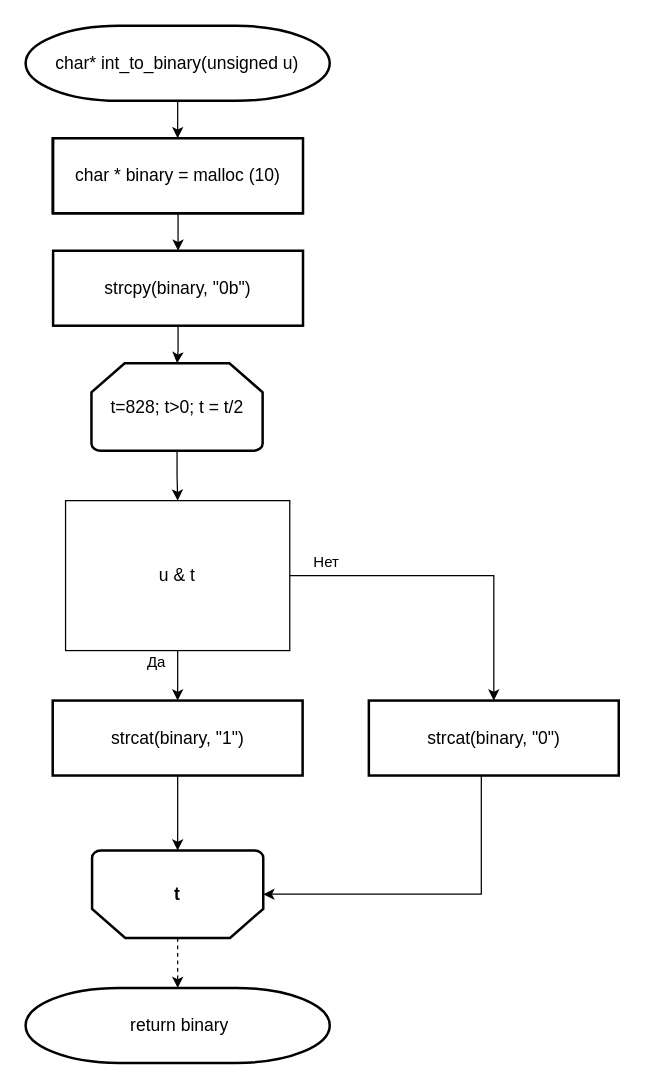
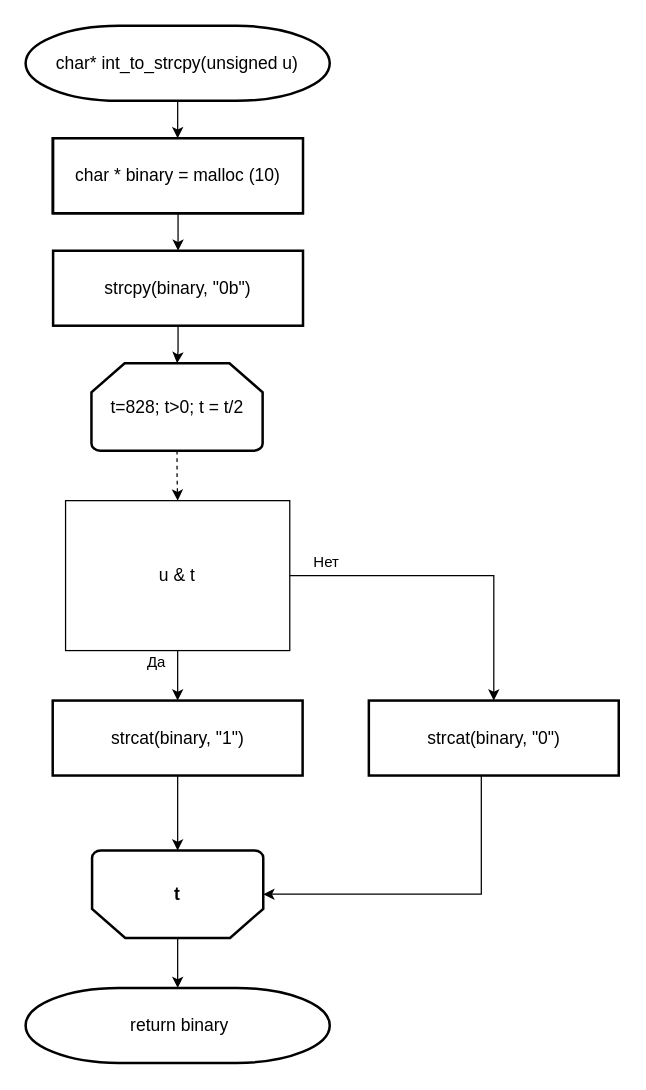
- <mxCell id="3" value="&lt;font style=&quot;font-size: 14px&quot;&gt;char* int_to_binary(unsigned u)&lt;/font&gt;" style="strokeWidth=2;html=1;shape=mxgraph.flowchart.terminator;whiteSpace=wrap;" parent="1" vertex="1"><mxGeometry x="20" y="20" width="243.39" height="60" as="geometry" /></mxCell>
+ <mxCell id="3" value="&lt;font style=&quot;font-size: 14px&quot;&gt;char* int_to_strcpy(unsigned u)&lt;/font&gt;" style="strokeWidth=2;html=1;shape=mxgraph.flowchart.terminator;whiteSpace=wrap;" parent="1" vertex="1"><mxGeometry x="20" y="20" width="243.39" height="60" as="geometry" /></mxCell>
- <mxCell id="16" value="" style="edgeStyle=orthogonalEdgeStyle;rounded=0;orthogonalLoop=1;jettySize=auto;html=1;fontSize=14;" parent="1" source="17" target="7" edge="1"><mxGeometry relative="1" as="geometry" /></mxCell>
+ <mxCell id="16" value="" style="edgeStyle=orthogonalEdgeStyle;rounded=0;orthogonalLoop=1;jettySize=auto;html=1;fontSize=14;dashed=1;" parent="1" source="17" target="7" edge="1"><mxGeometry relative="1" as="geometry" /></mxCell>
- <mxCell id="14" value="" style="edgeStyle=orthogonalEdgeStyle;rounded=0;orthogonalLoop=1;jettySize=auto;html=1;fontSize=14;dashed=1;" parent="1" source="15" target="20" edge="1"><mxGeometry relative="1" as="geometry" /></mxCell>
+ <mxCell id="14" value="" style="edgeStyle=orthogonalEdgeStyle;rounded=0;orthogonalLoop=1;jettySize=auto;html=1;fontSize=14;" parent="1" source="15" target="20" edge="1"><mxGeometry relative="1" as="geometry" /></mxCell>
